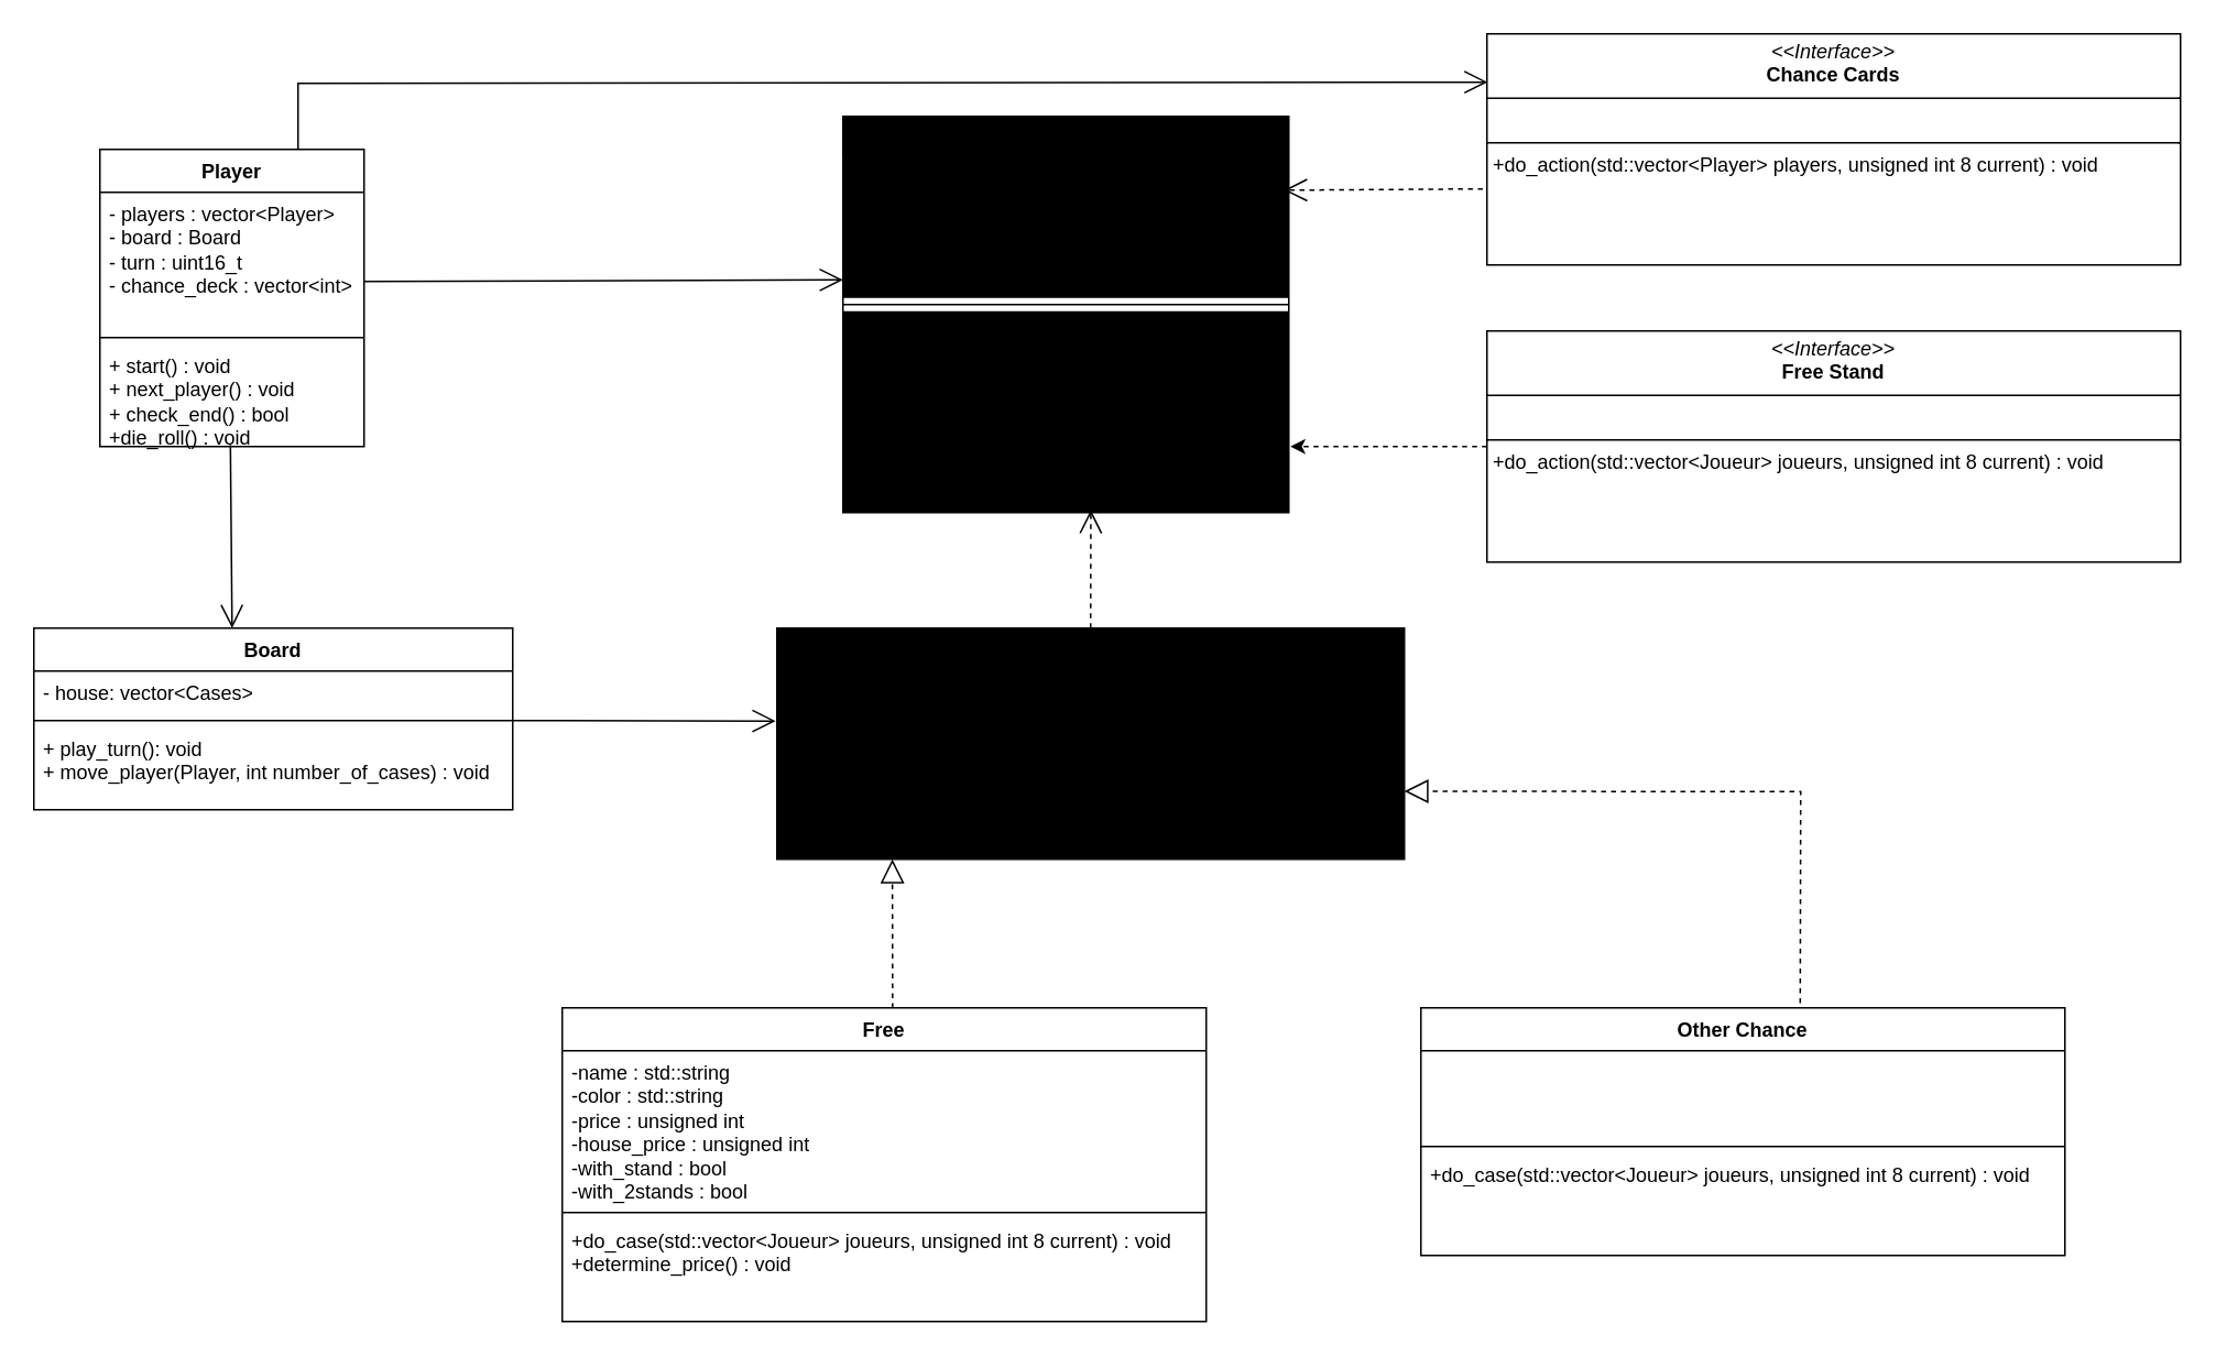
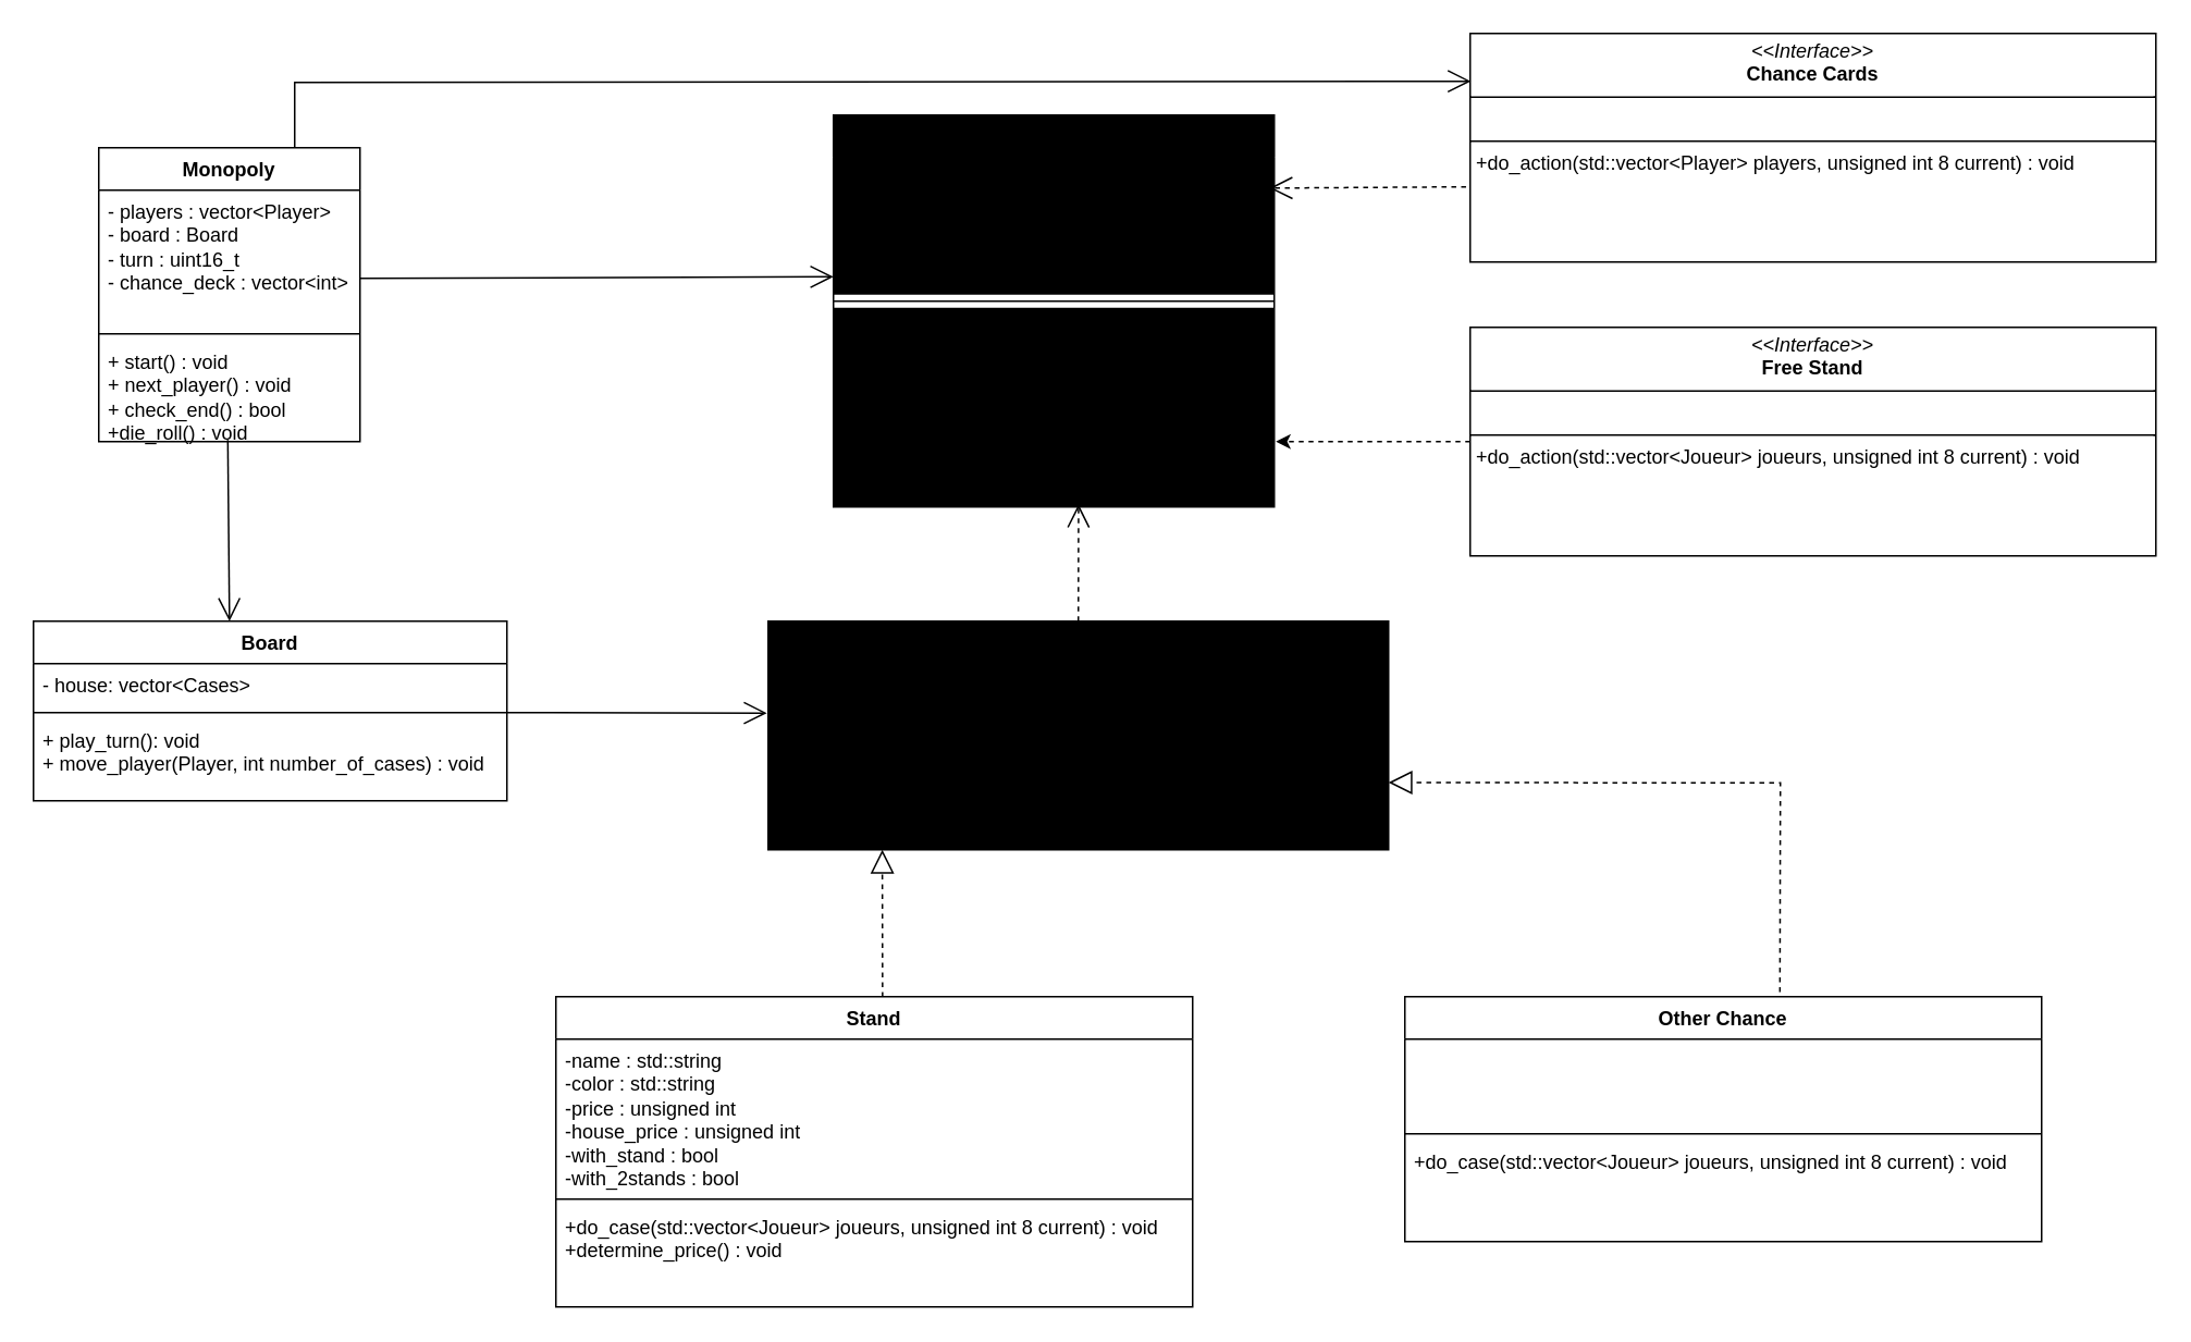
- <mxCell id="19" value="Player&lt;div&gt;&lt;br&gt;&lt;/div&gt;" style="swimlane;fontStyle=1;align=center;verticalAlign=top;childLayout=stackLayout;horizontal=1;startSize=26;horizontalStack=0;resizeParent=1;resizeParentMax=0;resizeLast=0;collapsible=1;marginBottom=0;whiteSpace=wrap;html=1;" parent="1" vertex="1"><mxGeometry y="90" width="160" height="180" as="geometry" x="60" /></mxCell>
+ <mxCell id="19" value="Monopoly&lt;div&gt;&lt;br&gt;&lt;/div&gt;" style="swimlane;fontStyle=1;align=center;verticalAlign=top;childLayout=stackLayout;horizontal=1;startSize=26;horizontalStack=0;resizeParent=1;resizeParentMax=0;resizeLast=0;collapsible=1;marginBottom=0;whiteSpace=wrap;html=1;" parent="1" vertex="1"><mxGeometry y="90" width="160" height="180" as="geometry" x="60" /></mxCell>
- <mxCell id="5" value="Free" style="swimlane;fontStyle=1;align=center;verticalAlign=top;childLayout=stackLayout;horizontal=1;startSize=26;horizontalStack=0;resizeParent=1;resizeParentMax=0;resizeLast=0;collapsible=1;marginBottom=0;whiteSpace=wrap;html=1;" parent="1" vertex="1"><mxGeometry x="340" y="610" width="390" height="190" as="geometry"><mxRectangle x="280" y="630" width="70" height="30" as="alternateBounds" /></mxGeometry></mxCell>
+ <mxCell id="5" value="Stand" style="swimlane;fontStyle=1;align=center;verticalAlign=top;childLayout=stackLayout;horizontal=1;startSize=26;horizontalStack=0;resizeParent=1;resizeParentMax=0;resizeLast=0;collapsible=1;marginBottom=0;whiteSpace=wrap;html=1;" parent="1" vertex="1"><mxGeometry x="340" y="610" width="390" height="190" as="geometry"><mxRectangle x="280" y="630" width="70" height="30" as="alternateBounds" /></mxGeometry></mxCell>
